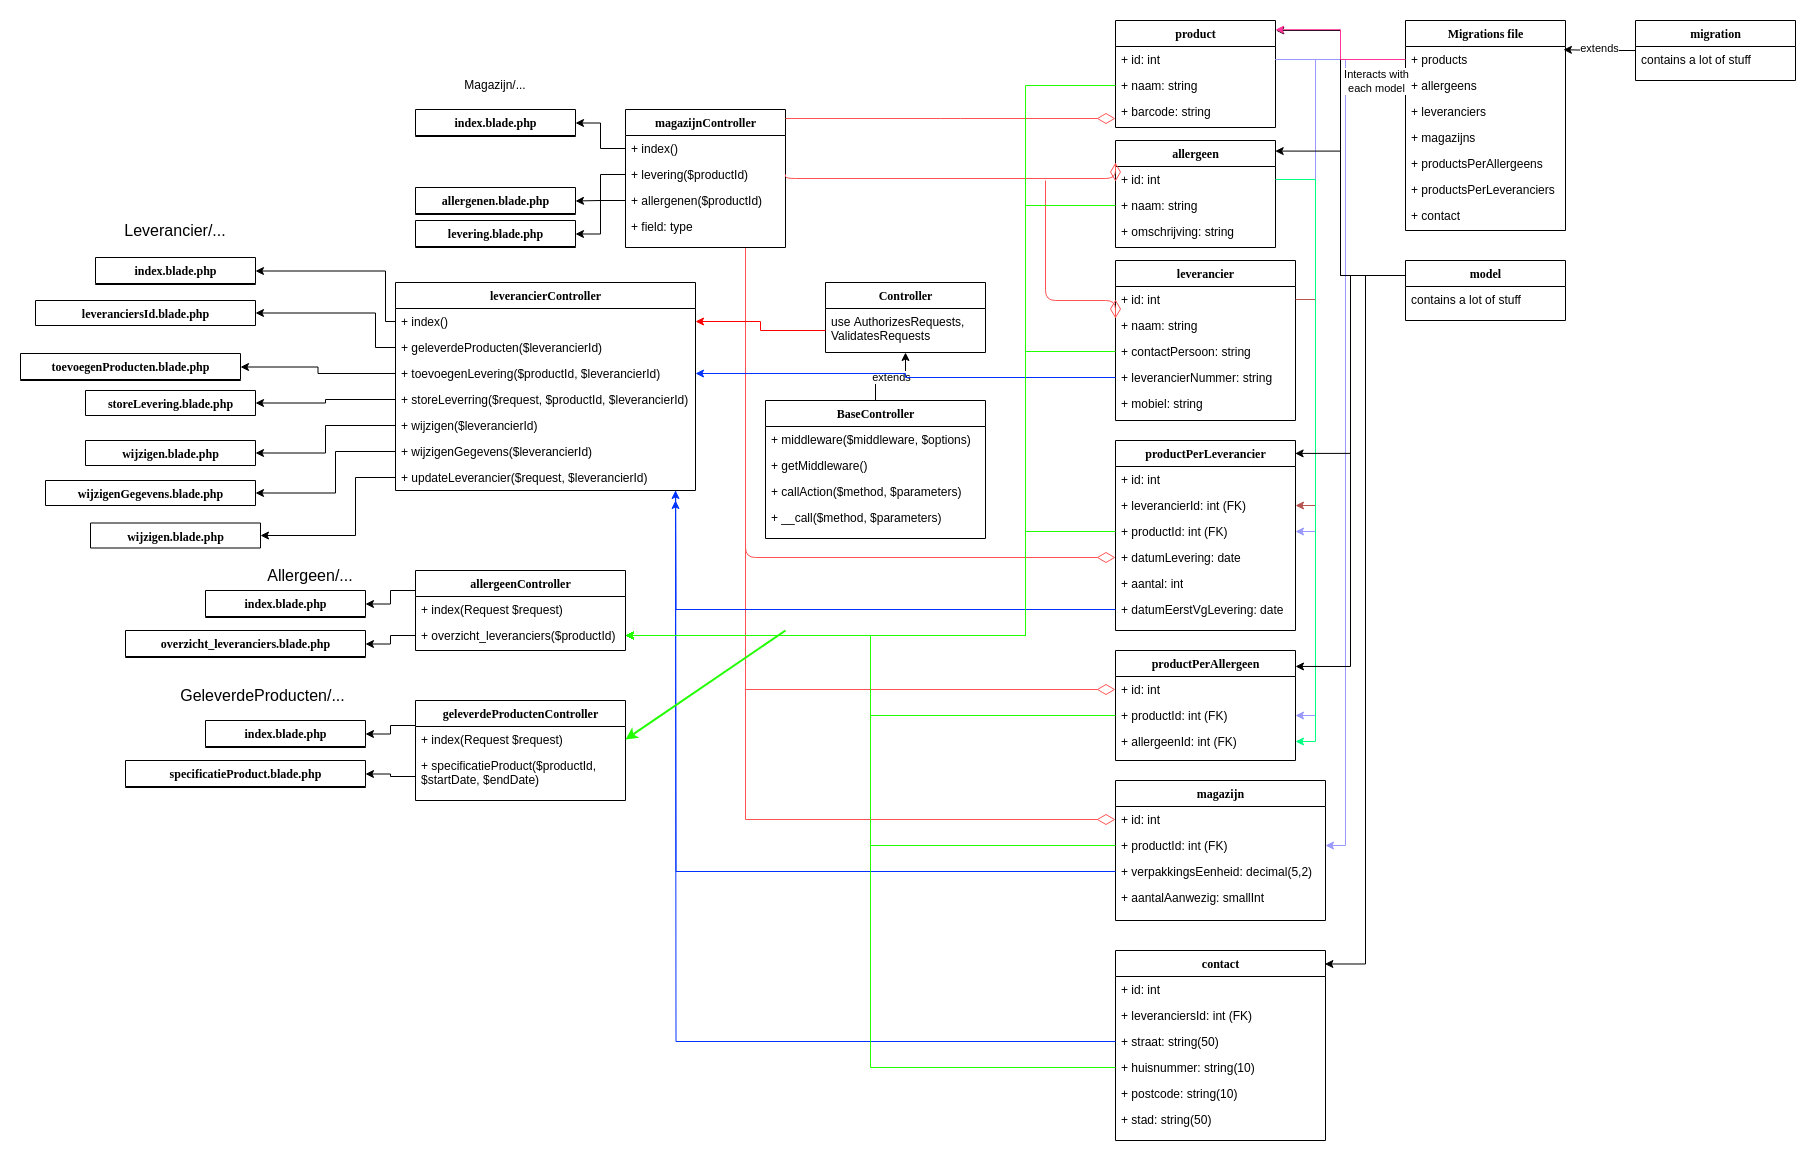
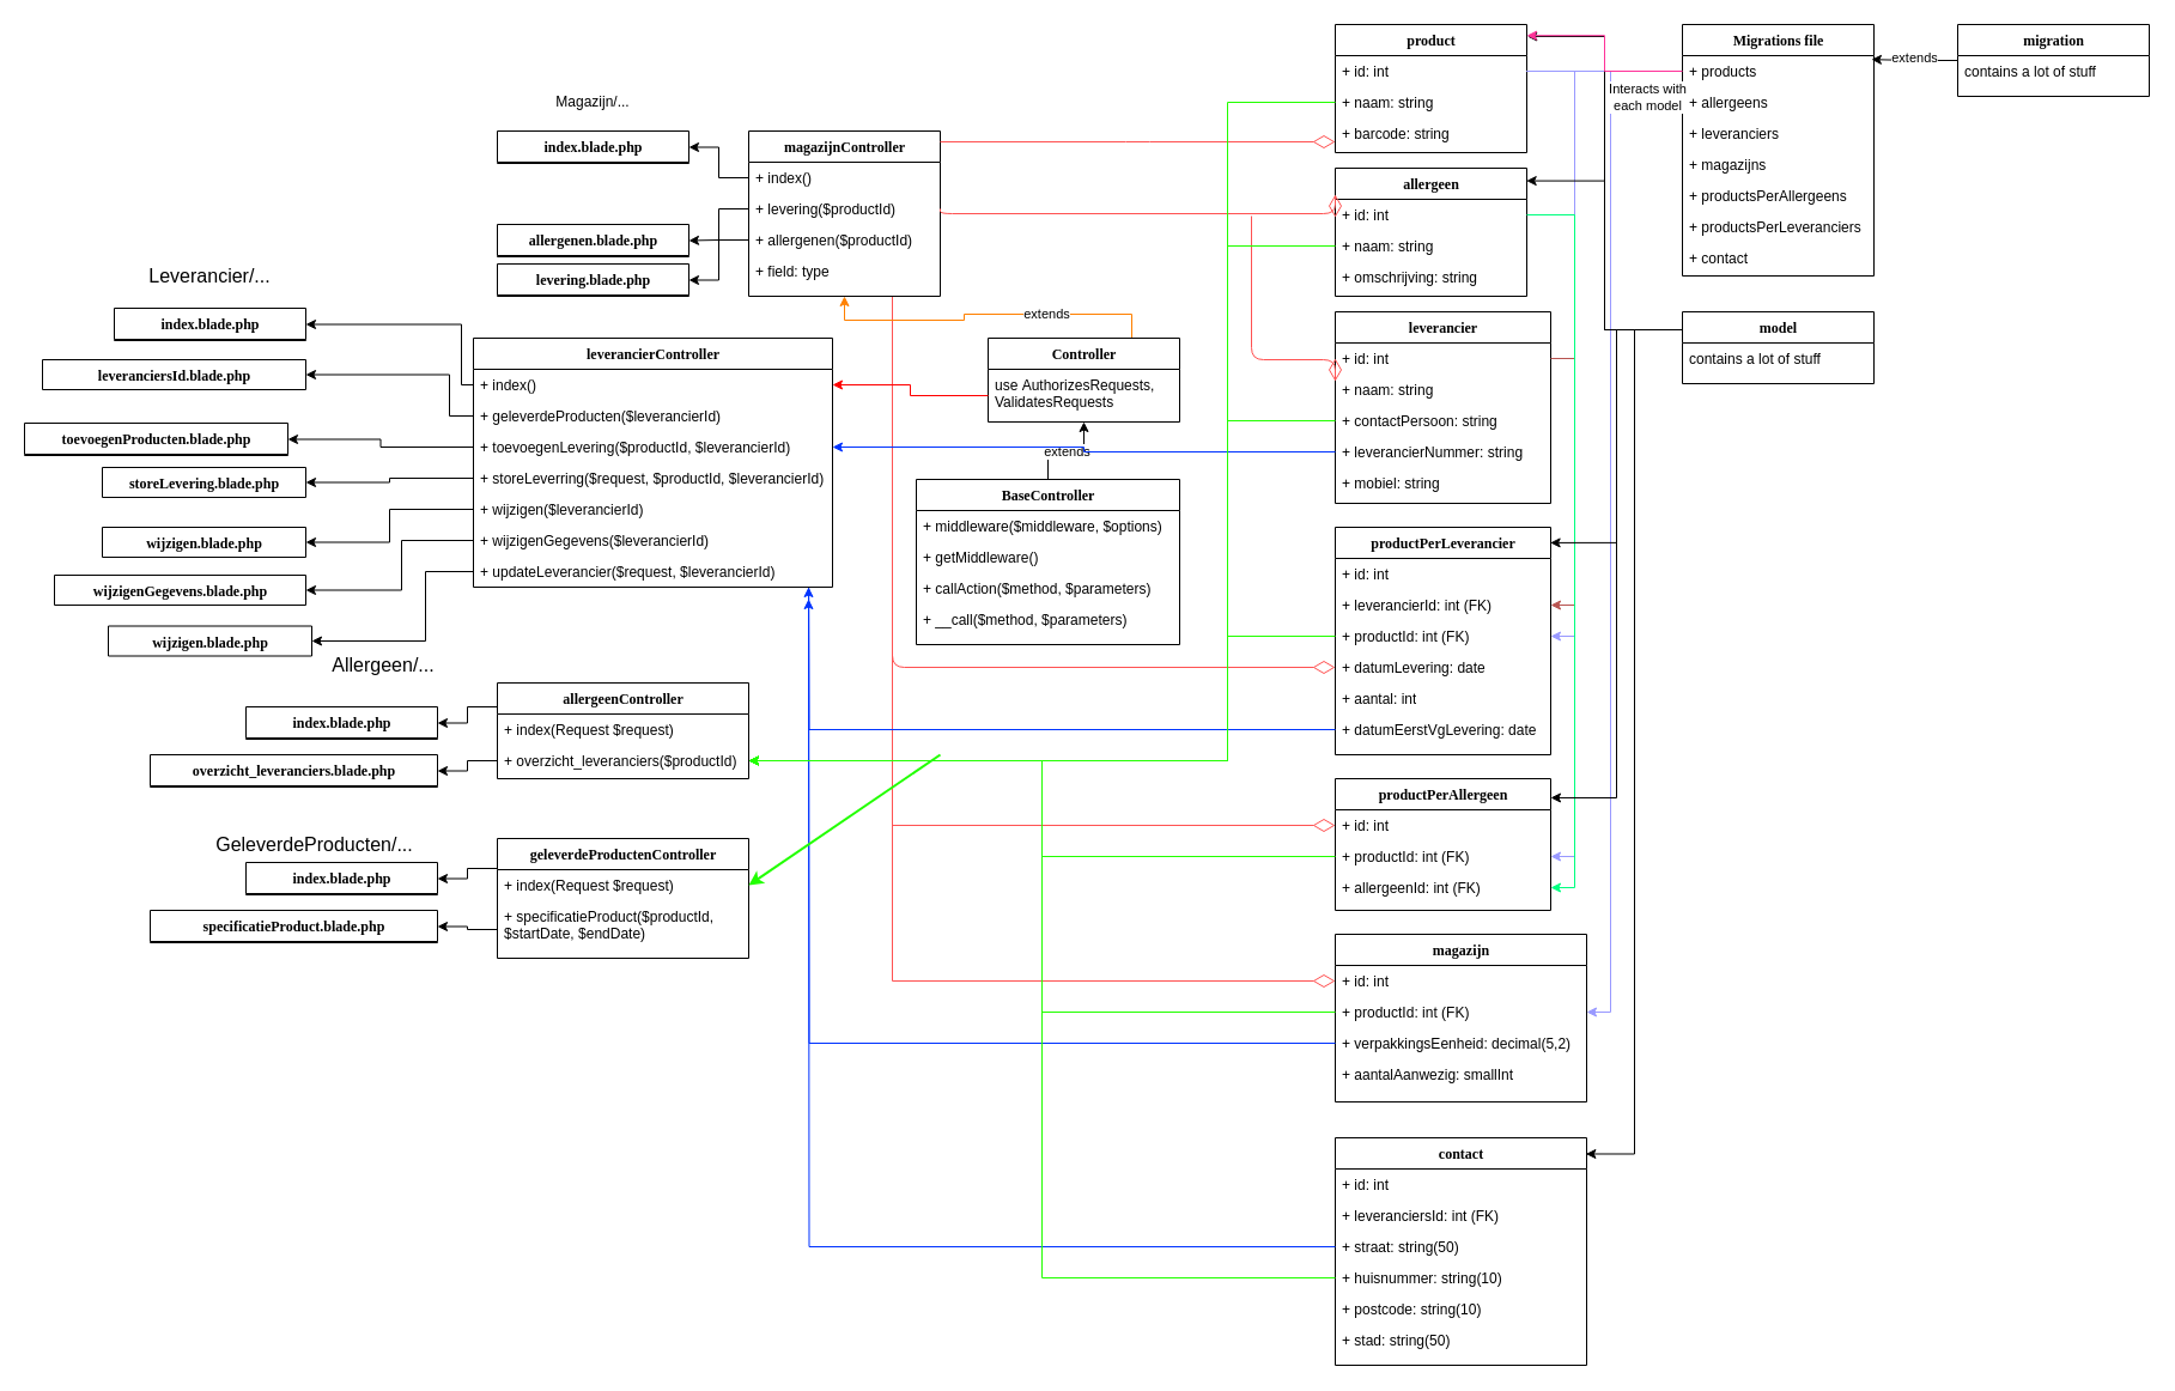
+ <mxCell id="56" style="edgeStyle=orthogonalEdgeStyle;rounded=0;orthogonalLoop=1;jettySize=auto;html=1;exitX=0.75;exitY=0;exitDx=0;exitDy=0;entryX=0.5;entryY=1;entryDx=0;entryDy=0;strokeColor=#FF8000;" parent="1" source="58" target="5" edge="1"><mxGeometry relative="1" as="geometry" /></mxCell>
+ <mxCell id="57" value="extends" style="edgeLabel;html=1;align=center;verticalAlign=middle;resizable=0;points=[];" parent="56" vertex="1" connectable="0"><mxGeometry x="-0.354" y="-1" relative="1" as="geometry"><mxPoint as="offset" /></mxGeometry></mxCell>
- <mxCell id="136" value="&lt;font style=&quot;font-size: 16px;&quot;&gt;Allergeen/...&lt;/font&gt;" style="text;html=1;align=center;verticalAlign=middle;whiteSpace=wrap;rounded=0;" parent="1" vertex="1"><mxGeometry x="260" y="560" width="100" height="30" as="geometry" /></mxCell>
+ <mxCell id="136" value="&lt;font style=&quot;font-size: 16px;&quot;&gt;Allergeen/...&lt;/font&gt;" style="text;html=1;align=center;verticalAlign=middle;whiteSpace=wrap;rounded=0;" parent="1" vertex="1"><mxGeometry x="270" y="540" width="100" height="30" as="geometry" /></mxCell>
- <mxCell id="144" value="&lt;font style=&quot;font-size: 16px;&quot;&gt;GeleverdeProducten/...&lt;/font&gt;" style="text;html=1;align=center;verticalAlign=middle;whiteSpace=wrap;rounded=0;" vertex="1" parent="1"><mxGeometry x="165" y="680" width="195" height="30" as="geometry" /></mxCell>
+ <mxCell id="144" value="&lt;font style=&quot;font-size: 16px;&quot;&gt;GeleverdeProducten/...&lt;/font&gt;" style="text;html=1;align=center;verticalAlign=middle;whiteSpace=wrap;rounded=0;" vertex="1" parent="1"><mxGeometry x="165" y="690" width="195" height="30" as="geometry" /></mxCell>
